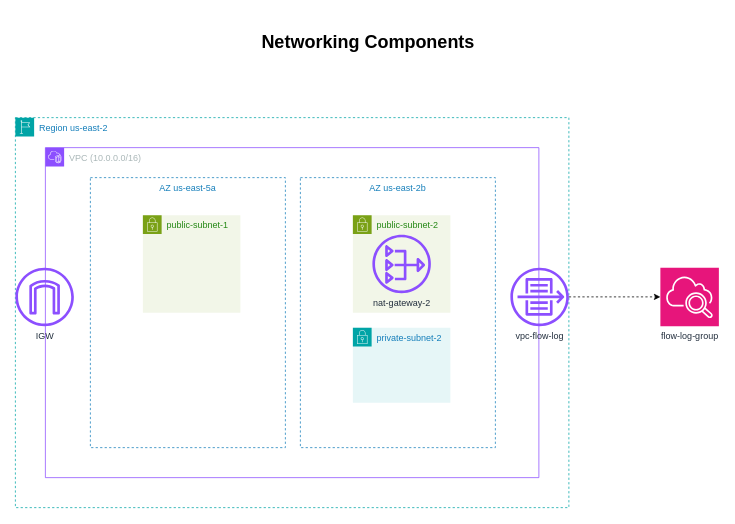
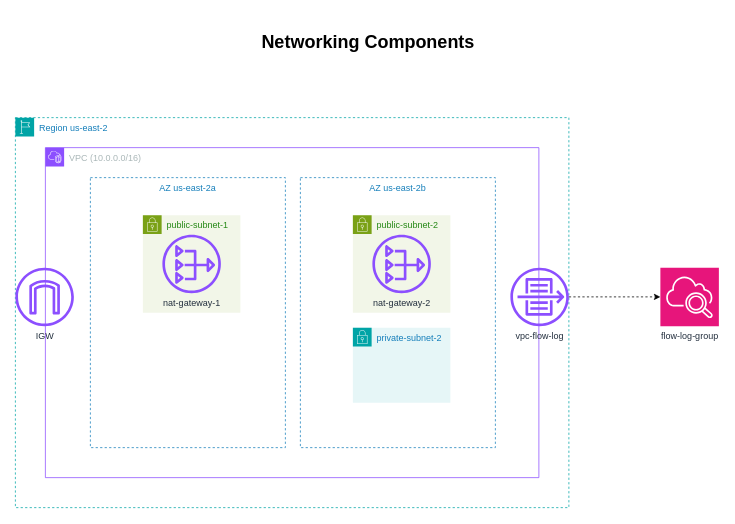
- <mxCell id="4" value="AZ us-east-5a" style="fillColor=none;strokeColor=#147EBA;dashed=1;verticalAlign=top;fontStyle=0;fontColor=#147EBA;whiteSpace=wrap;html=1;" vertex="1" parent="3"><mxGeometry x="60" y="40" width="260" height="360" as="geometry" /></mxCell>
+ <mxCell id="4" value="AZ us-east-2a" style="fillColor=none;strokeColor=#147EBA;dashed=1;verticalAlign=top;fontStyle=0;fontColor=#147EBA;whiteSpace=wrap;html=1;" vertex="1" parent="3"><mxGeometry x="60" y="40" width="260" height="360" as="geometry" /></mxCell>
+ <mxCell id="7" value="nat-gateway-1" style="sketch=0;outlineConnect=0;fontColor=#232F3E;gradientColor=none;fillColor=#8C4FFF;strokeColor=none;dashed=0;verticalLabelPosition=bottom;verticalAlign=top;align=center;html=1;fontSize=12;fontStyle=0;aspect=fixed;pointerEvents=1;shape=mxgraph.aws4.nat_gateway;" vertex="1" parent="3"><mxGeometry x="156" y="116" width="78" height="78" as="geometry" /></mxCell>
